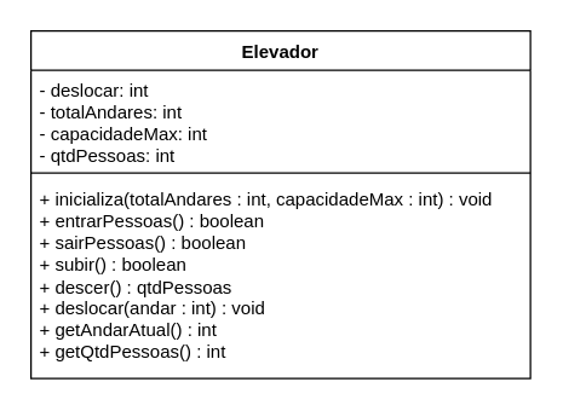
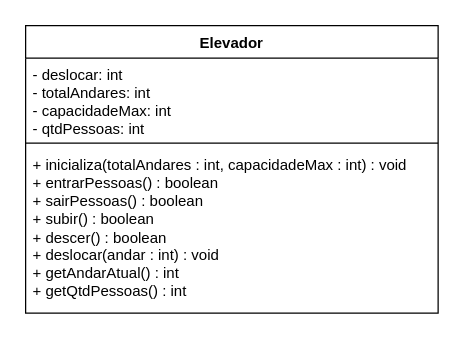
- <mxCell id="5" value="+ inicializa(totalAndares : int, capacidadeMax : int) : void&lt;div&gt;&lt;span style=&quot;color: rgb(0, 0, 0);&quot;&gt;+ entrarPessoas() : boolean&lt;/span&gt;&lt;/div&gt;&lt;div&gt;&lt;span style=&quot;color: rgb(0, 0, 0);&quot;&gt;+ sairPessoas() : boolean&lt;/span&gt;&lt;/div&gt;&lt;div&gt;&lt;span style=&quot;color: rgb(0, 0, 0);&quot;&gt;+ subir() : boolean&lt;/span&gt;&lt;/div&gt;&lt;div&gt;&lt;span style=&quot;color: rgb(0, 0, 0);&quot;&gt;+ descer() : qtdPessoas&lt;/span&gt;&lt;/div&gt;&lt;div&gt;&lt;span style=&quot;color: rgb(0, 0, 0);&quot;&gt;+ deslocar(andar : int) : void&lt;/span&gt;&lt;/div&gt;&lt;div&gt;&lt;span style=&quot;color: rgb(0, 0, 0);&quot;&gt;+ getAndarAtual() : int&lt;/span&gt;&lt;/div&gt;&lt;div&gt;&lt;span style=&quot;color: rgb(0, 0, 0);&quot;&gt;+ getQtdPessoas() : int&lt;/span&gt;&lt;/div&gt;" style="text;strokeColor=none;fillColor=none;align=left;verticalAlign=top;spacingLeft=4;spacingRight=4;overflow=hidden;rotatable=0;points=[[0,0.5],[1,0.5]];portConstraint=eastwest;whiteSpace=wrap;html=1;" parent="2" vertex="1"><mxGeometry y="98" width="330" height="132" as="geometry" /></mxCell>
+ <mxCell id="5" value="+ inicializa(totalAndares : int, capacidadeMax : int) : void&lt;div&gt;&lt;span style=&quot;color: rgb(0, 0, 0);&quot;&gt;+ entrarPessoas() : boolean&lt;/span&gt;&lt;/div&gt;&lt;div&gt;&lt;span style=&quot;color: rgb(0, 0, 0);&quot;&gt;+ sairPessoas() : boolean&lt;/span&gt;&lt;/div&gt;&lt;div&gt;&lt;span style=&quot;color: rgb(0, 0, 0);&quot;&gt;+ subir() : boolean&lt;/span&gt;&lt;/div&gt;&lt;div&gt;&lt;span style=&quot;color: rgb(0, 0, 0);&quot;&gt;+ descer() : boolean&lt;/span&gt;&lt;/div&gt;&lt;div&gt;&lt;span style=&quot;color: rgb(0, 0, 0);&quot;&gt;+ deslocar(andar : int) : void&lt;/span&gt;&lt;/div&gt;&lt;div&gt;&lt;span style=&quot;color: rgb(0, 0, 0);&quot;&gt;+ getAndarAtual() : int&lt;/span&gt;&lt;/div&gt;&lt;div&gt;&lt;span style=&quot;color: rgb(0, 0, 0);&quot;&gt;+ getQtdPessoas() : int&lt;/span&gt;&lt;/div&gt;" style="text;strokeColor=none;fillColor=none;align=left;verticalAlign=top;spacingLeft=4;spacingRight=4;overflow=hidden;rotatable=0;points=[[0,0.5],[1,0.5]];portConstraint=eastwest;whiteSpace=wrap;html=1;" parent="2" vertex="1"><mxGeometry y="98" width="330" height="132" as="geometry" /></mxCell>
